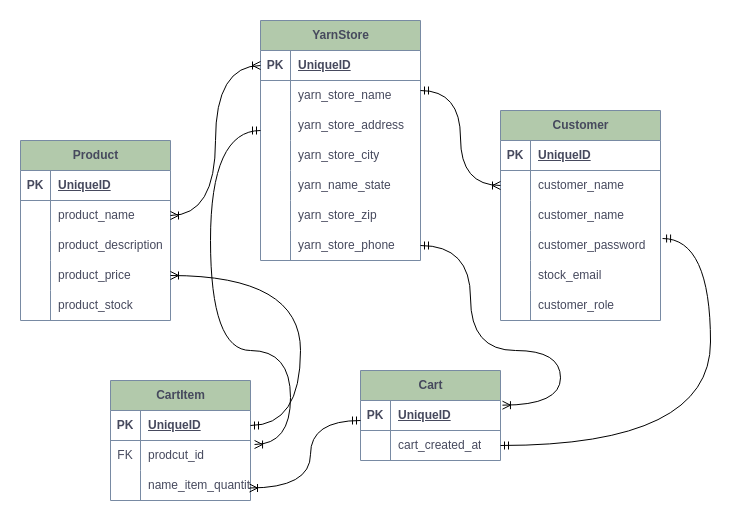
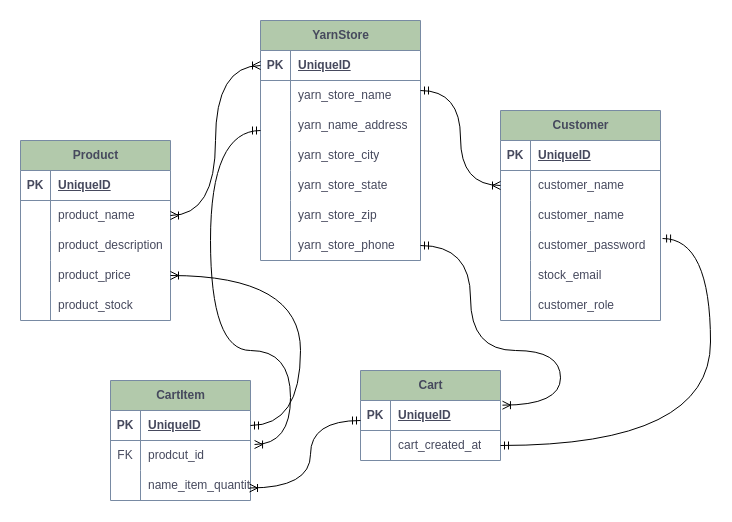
- <mxCell id="53" value="yarn_store_address" style="shape=partialRectangle;connectable=0;fillColor=none;top=0;left=0;bottom=0;right=0;align=left;spacingLeft=6;overflow=hidden;whiteSpace=wrap;html=1;labelBackgroundColor=none;strokeColor=#788AA3;fontColor=#46495D;" parent="51" vertex="1"><mxGeometry x="30" width="130" height="30" as="geometry"><mxRectangle width="130" height="30" as="alternateBounds" /></mxGeometry></mxCell>
+ <mxCell id="53" value="yarn_name_address" style="shape=partialRectangle;connectable=0;fillColor=none;top=0;left=0;bottom=0;right=0;align=left;spacingLeft=6;overflow=hidden;whiteSpace=wrap;html=1;labelBackgroundColor=none;strokeColor=#788AA3;fontColor=#46495D;" parent="51" vertex="1"><mxGeometry x="30" width="130" height="30" as="geometry"><mxRectangle width="130" height="30" as="alternateBounds" /></mxGeometry></mxCell>
- <mxCell id="59" value="yarn_name_state" style="shape=partialRectangle;connectable=0;fillColor=none;top=0;left=0;bottom=0;right=0;align=left;spacingLeft=6;overflow=hidden;whiteSpace=wrap;html=1;labelBackgroundColor=none;strokeColor=#788AA3;fontColor=#46495D;" parent="57" vertex="1"><mxGeometry x="30" width="130" height="30" as="geometry"><mxRectangle width="130" height="30" as="alternateBounds" /></mxGeometry></mxCell>
+ <mxCell id="59" value="yarn_store_state" style="shape=partialRectangle;connectable=0;fillColor=none;top=0;left=0;bottom=0;right=0;align=left;spacingLeft=6;overflow=hidden;whiteSpace=wrap;html=1;labelBackgroundColor=none;strokeColor=#788AA3;fontColor=#46495D;" parent="57" vertex="1"><mxGeometry x="30" width="130" height="30" as="geometry"><mxRectangle width="130" height="30" as="alternateBounds" /></mxGeometry></mxCell>
